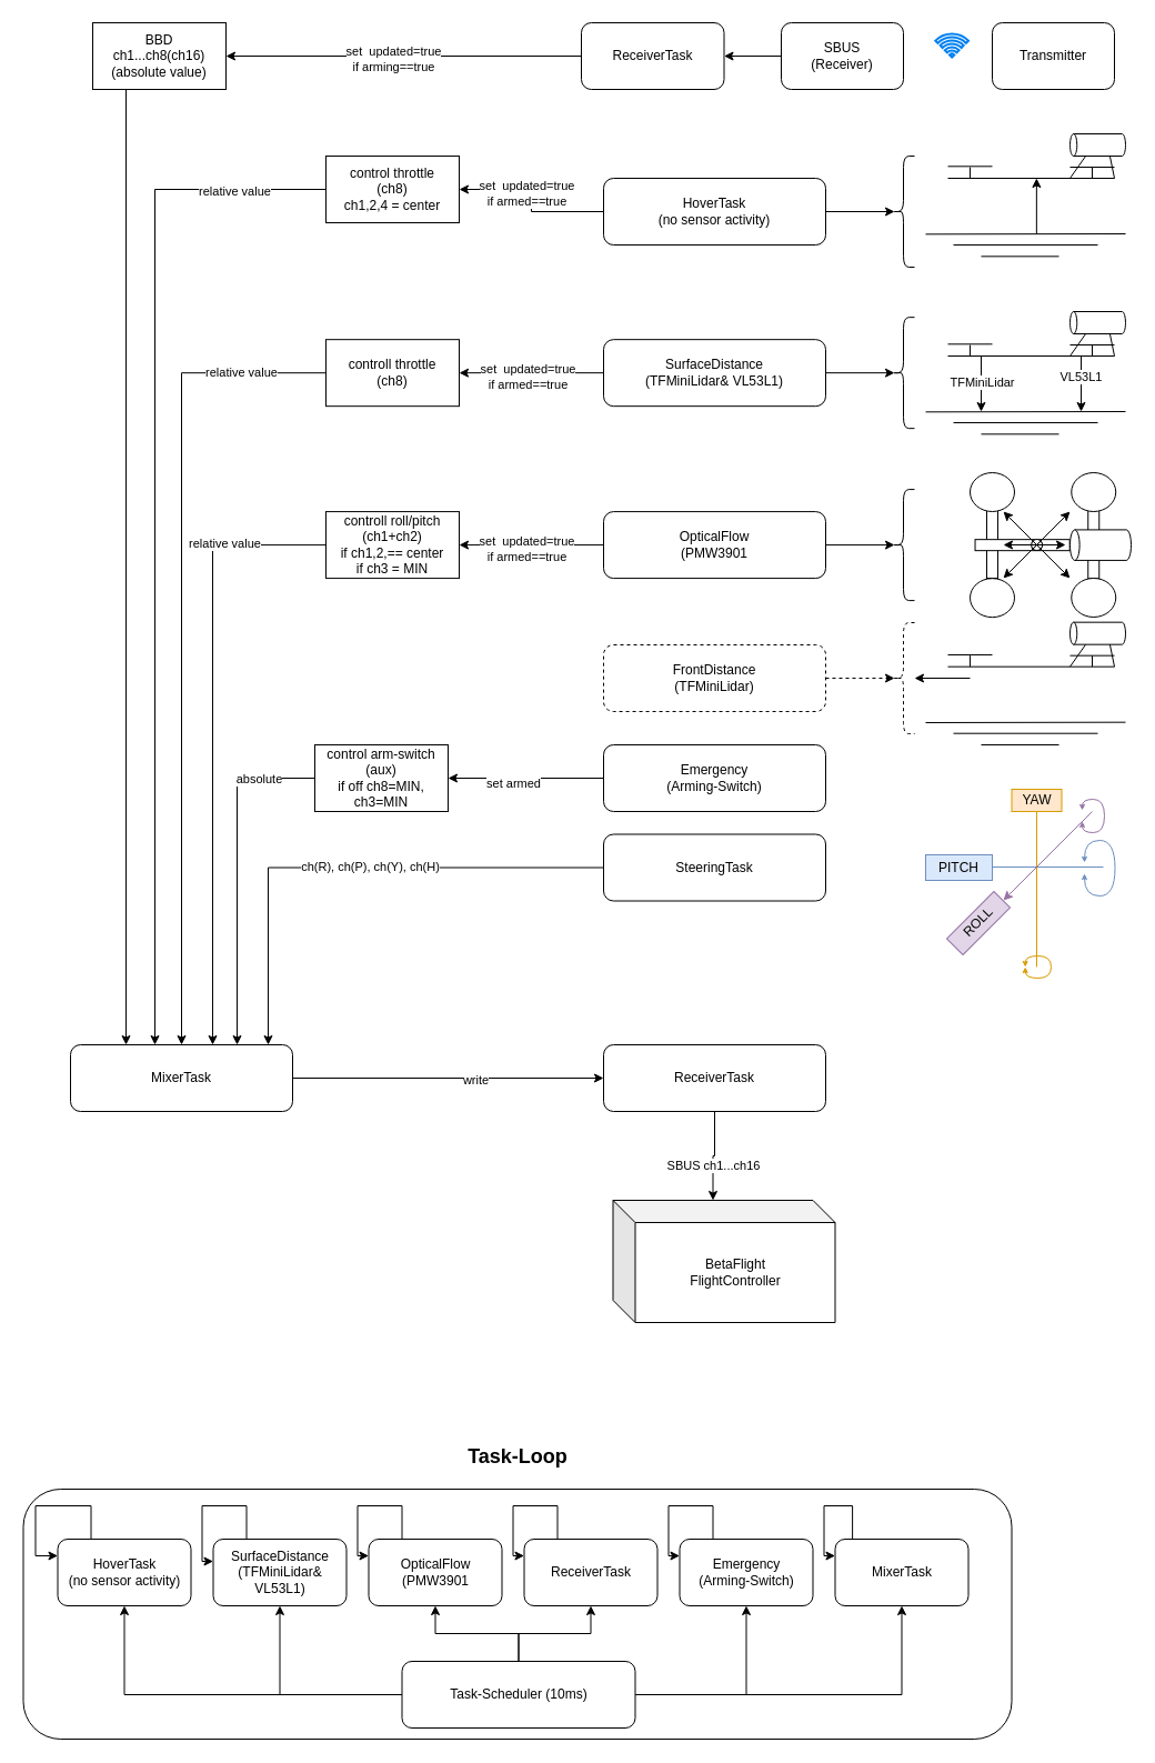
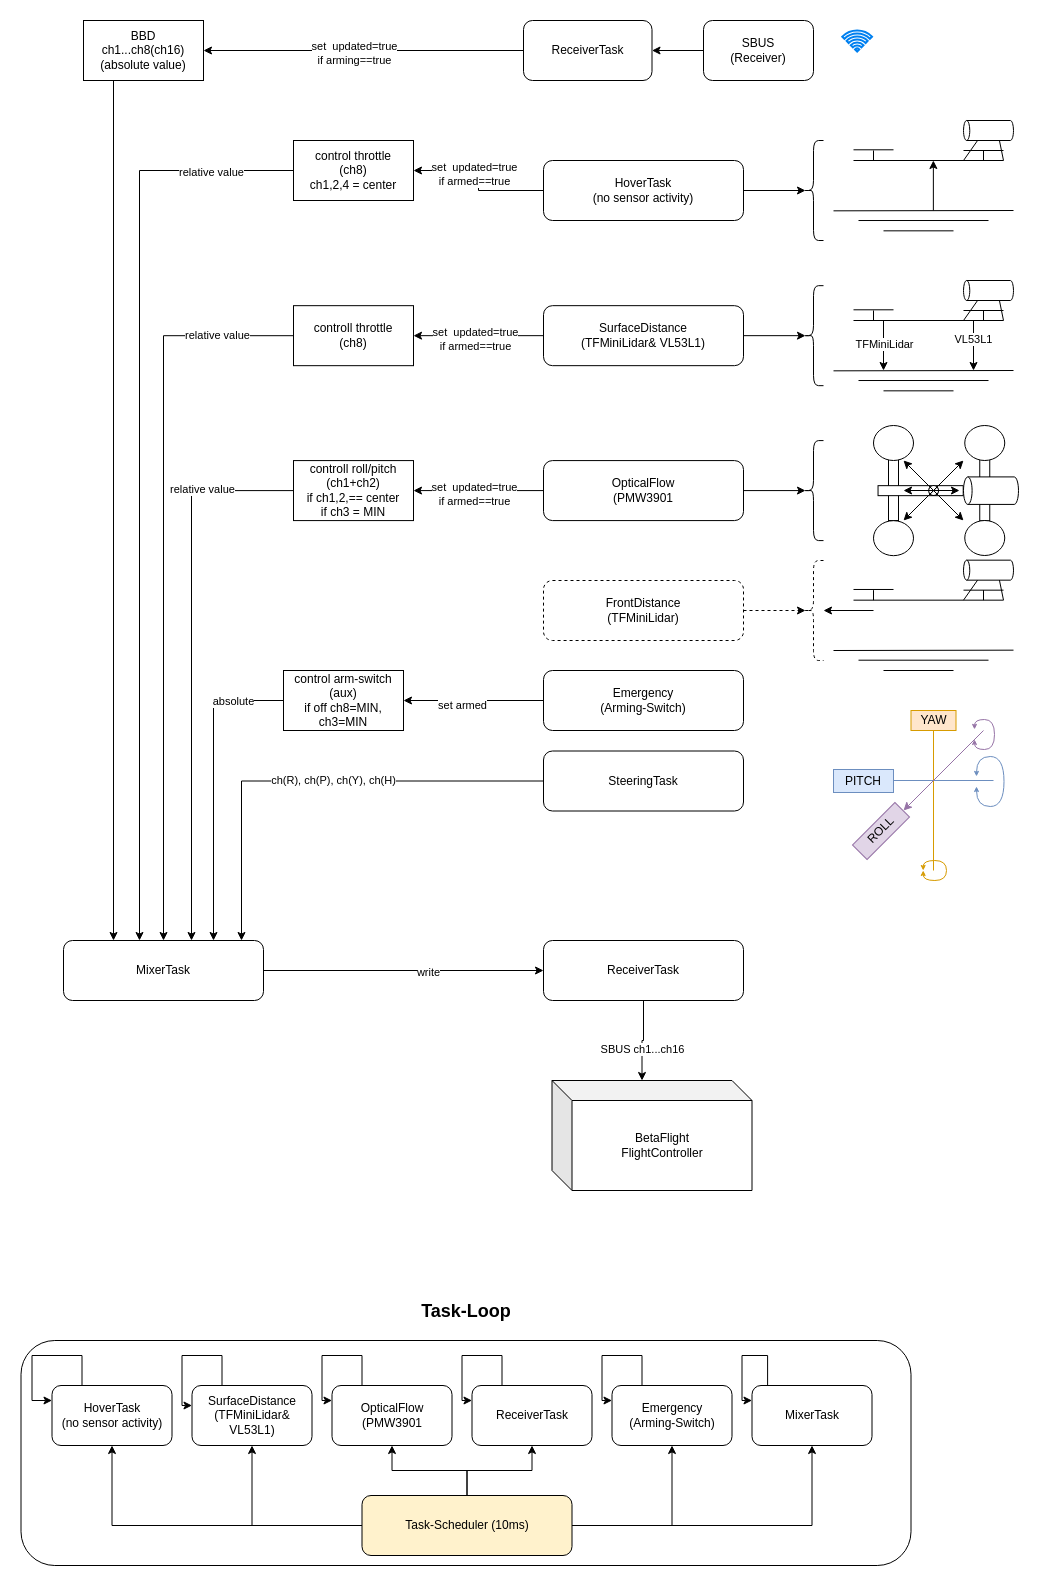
- <mxCell id="151" value="Transmitter" style="rounded=1;whiteSpace=wrap;html=1;" parent="1" vertex="1"><mxGeometry x="893" y="20" width="110" height="60" as="geometry" /></mxCell>
- <mxCell id="116" value="Task-Scheduler (10ms)" style="rounded=1;whiteSpace=wrap;html=1;" parent="1" vertex="1"><mxGeometry x="361.5" y="1495" width="210" height="60" as="geometry" /></mxCell>
+ <mxCell id="116" value="Task-Scheduler (10ms)" style="rounded=1;whiteSpace=wrap;html=1;fillColor=#fff2cc;" parent="1" vertex="1"><mxGeometry x="361.5" y="1495" width="210" height="60" as="geometry" /></mxCell>
